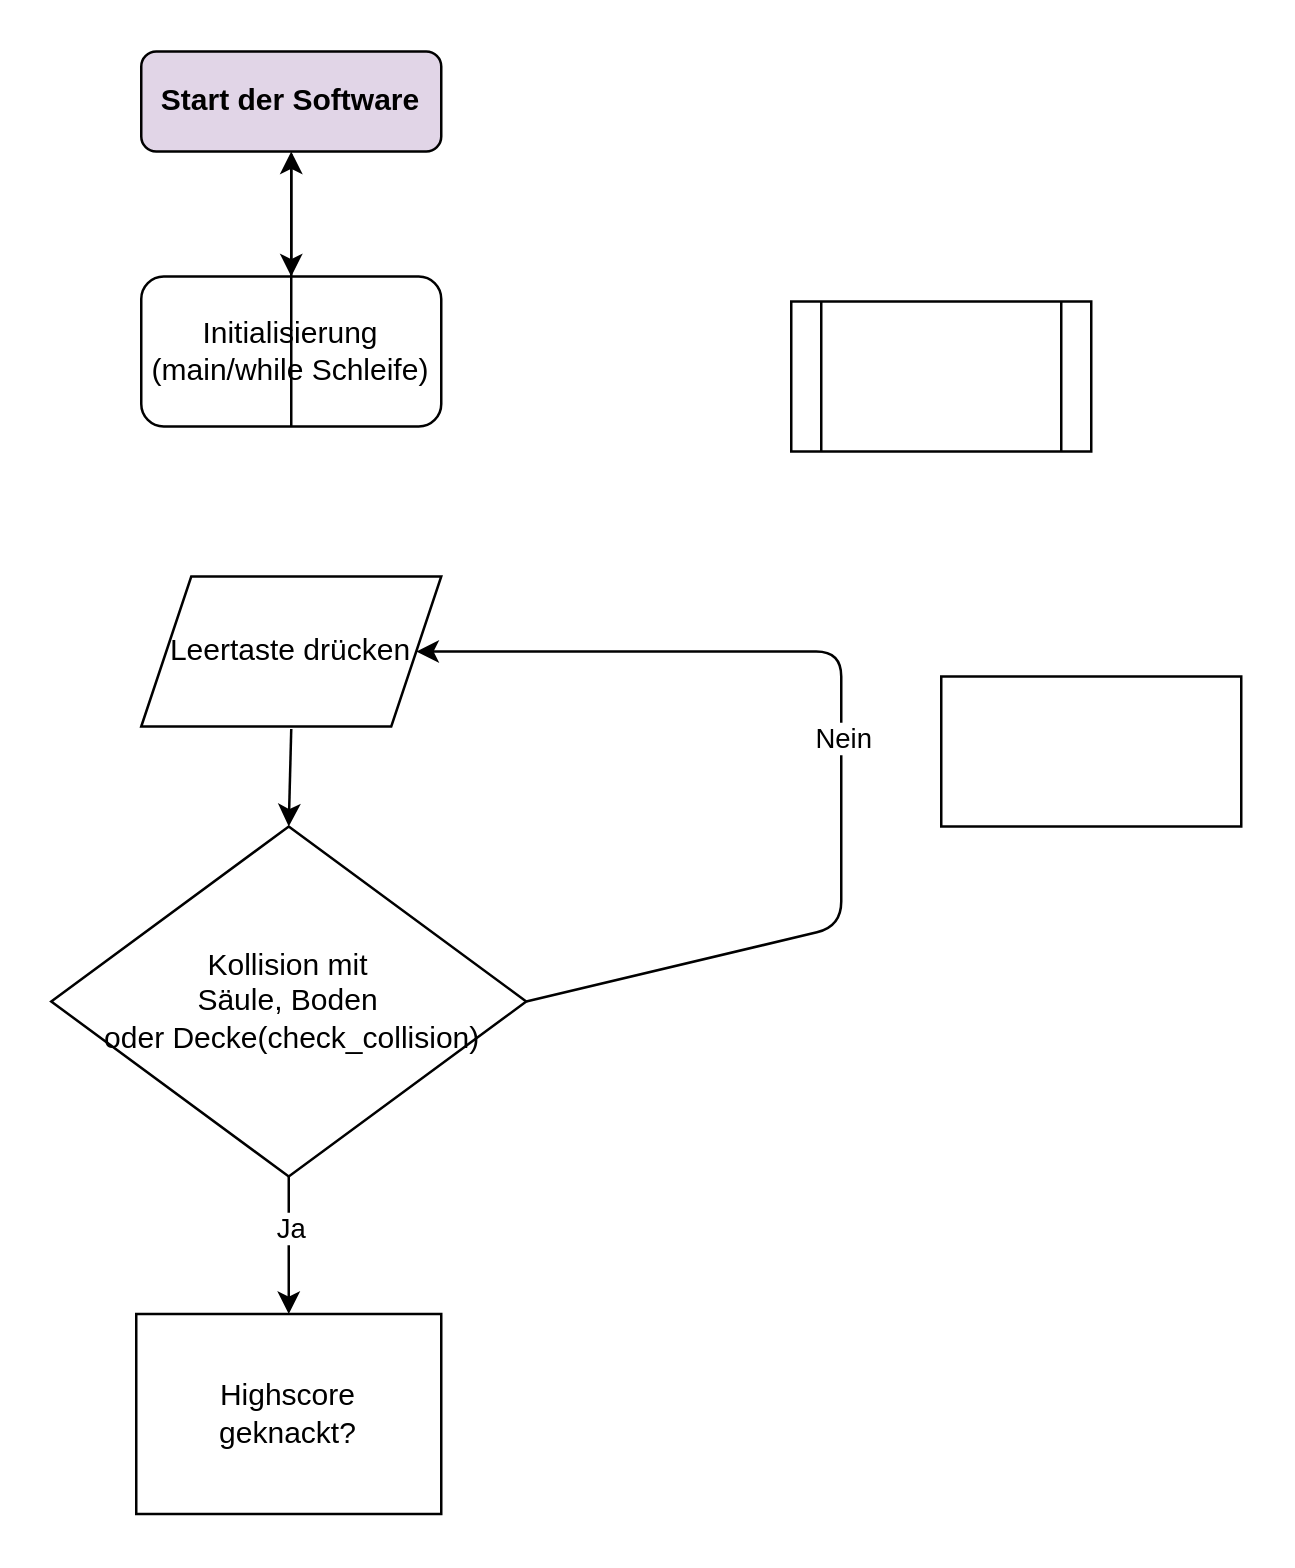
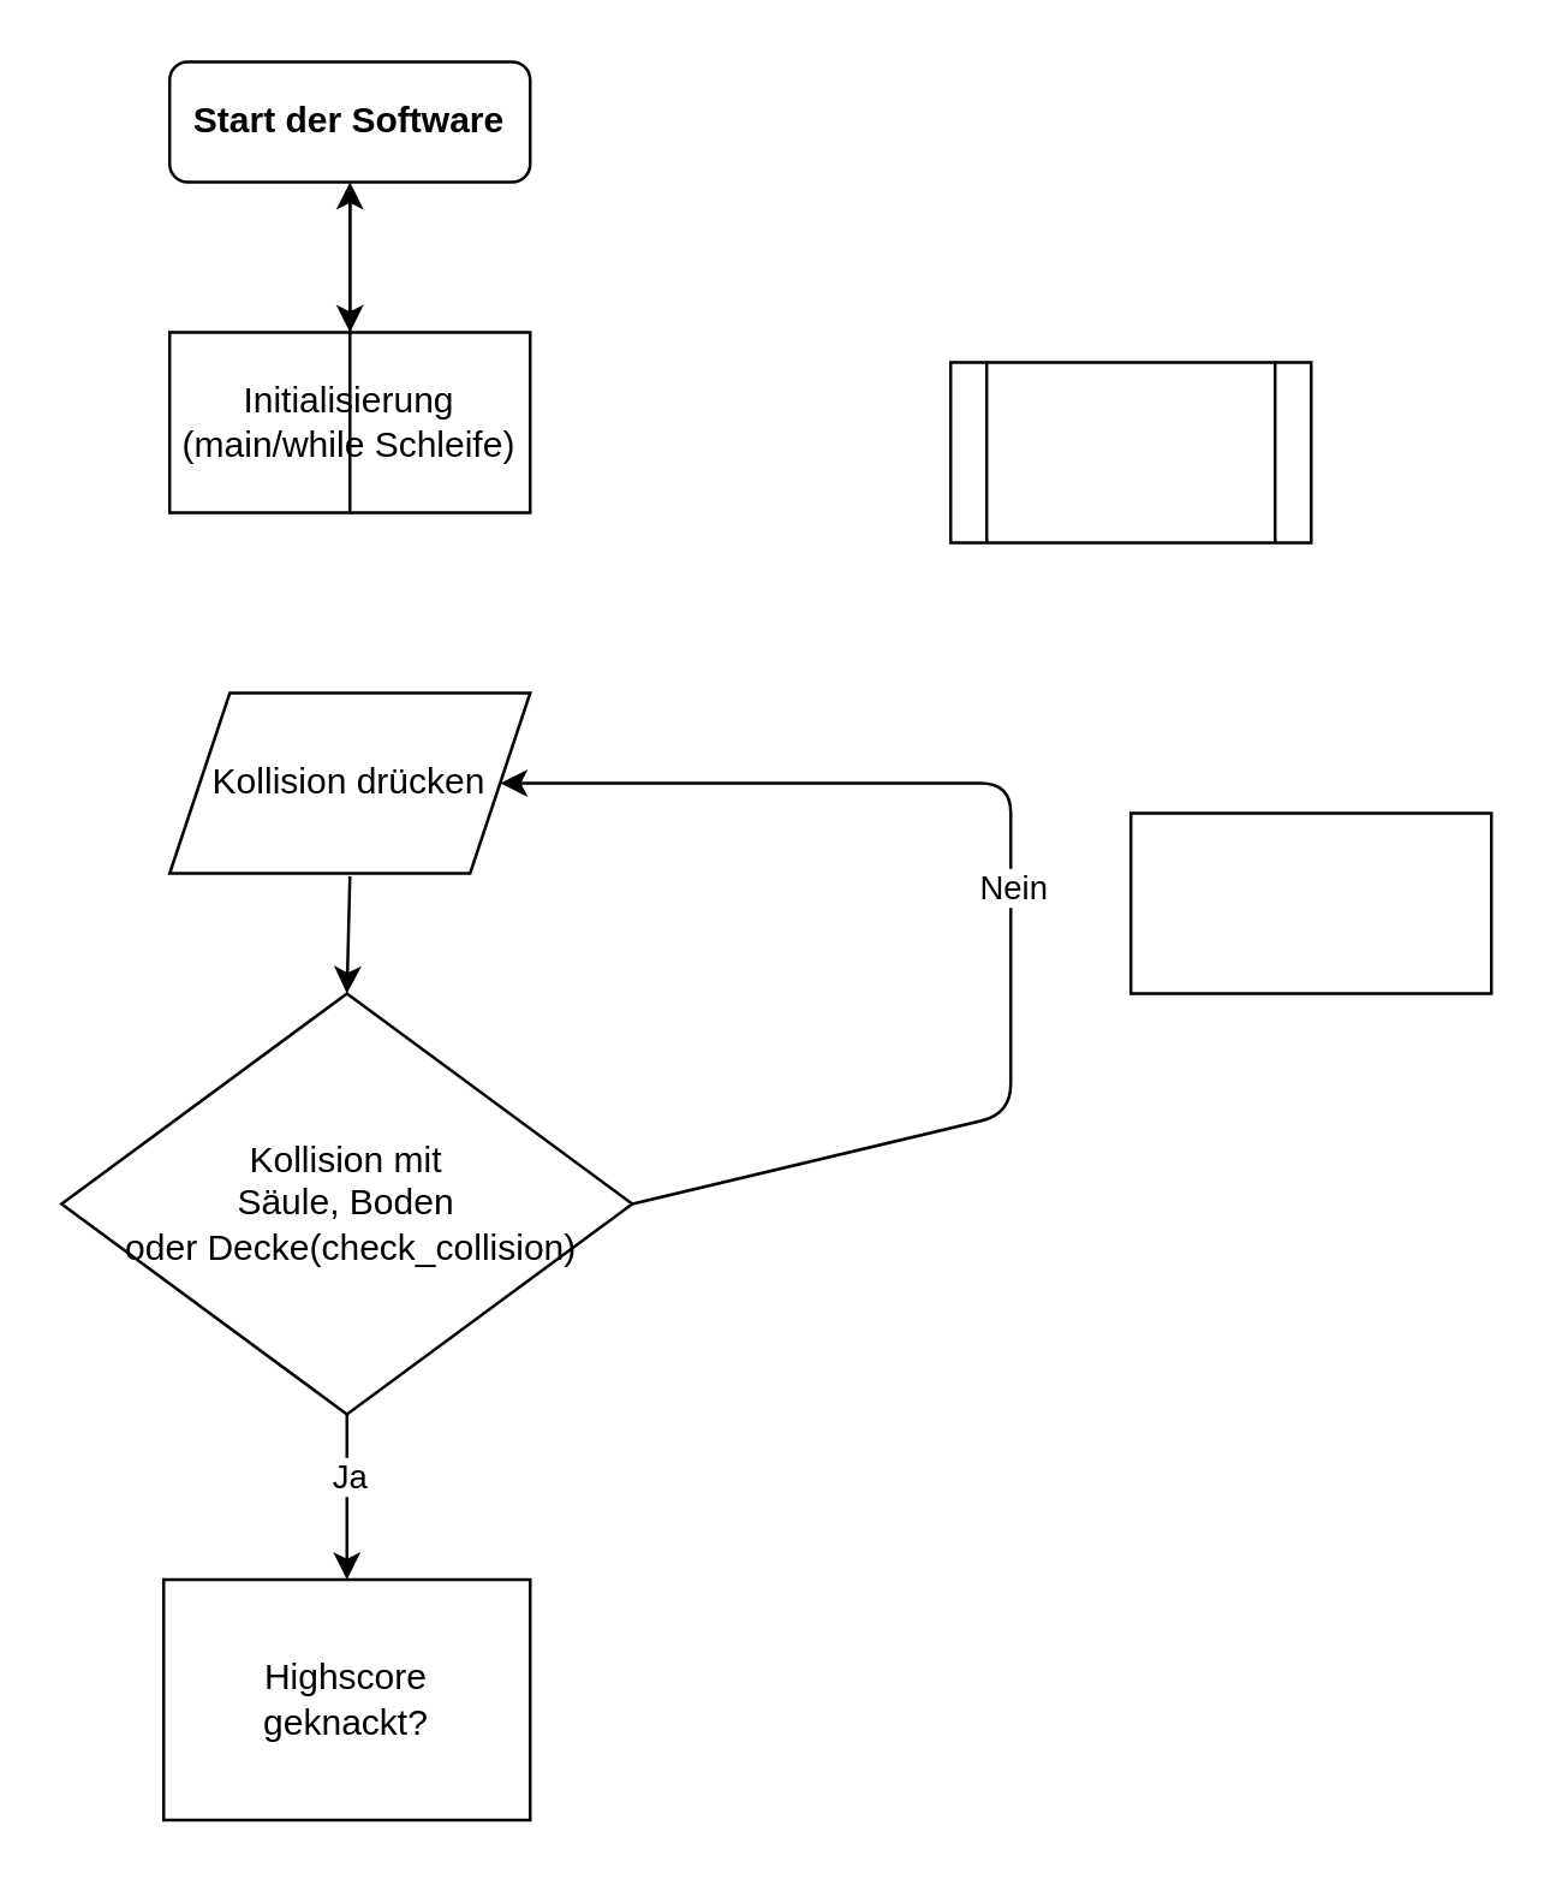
- <mxCell id="2" value="&lt;b&gt;Start der Software&lt;/b&gt;" style="rounded=1;whiteSpace=wrap;html=1;fillColor=#e1d5e7;" parent="1" vertex="1"><mxGeometry x="56" y="20" width="120" height="40" as="geometry" /></mxCell>
+ <mxCell id="2" value="&lt;b&gt;Start der Software&lt;/b&gt;" style="rounded=1;whiteSpace=wrap;html=1;" parent="1" vertex="1"><mxGeometry x="56" y="20" width="120" height="40" as="geometry" /></mxCell>
- <mxCell id="3" value="Initialisierung (main/while Schleife)" style="whiteSpace=wrap;html=1;rounded=1;" parent="1" vertex="1"><mxGeometry x="56" y="110" width="120" height="60" as="geometry" /></mxCell>
+ <mxCell id="3" value="Initialisierung (main/while Schleife)" style="rounded=0;whiteSpace=wrap;html=1;" parent="1" vertex="1"><mxGeometry x="56" y="110" width="120" height="60" as="geometry" /></mxCell>
- <mxCell id="5" value="Leertaste drücken" style="shape=parallelogram;perimeter=parallelogramPerimeter;whiteSpace=wrap;html=1;fixedSize=1;" parent="1" vertex="1"><mxGeometry x="56" y="230" width="120" height="60" as="geometry" /></mxCell>
+ <mxCell id="5" value="Kollision drücken" style="shape=parallelogram;perimeter=parallelogramPerimeter;whiteSpace=wrap;html=1;fixedSize=1;" parent="1" vertex="1"><mxGeometry x="56" y="230" width="120" height="60" as="geometry" /></mxCell>
